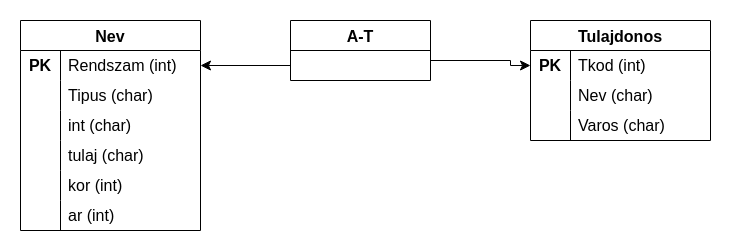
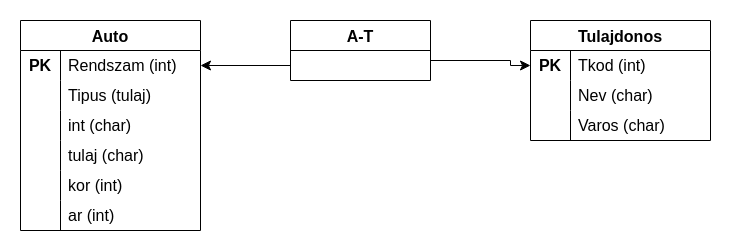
- <mxCell id="12" value="Nev" style="shape=table;startSize=30;container=1;collapsible=0;childLayout=tableLayout;fixedRows=1;rowLines=0;fontStyle=1;strokeColor=default;fontSize=16;" parent="1" vertex="1"><mxGeometry x="20" y="20" width="180" height="210" as="geometry" /></mxCell>
+ <mxCell id="12" value="Auto" style="shape=table;startSize=30;container=1;collapsible=0;childLayout=tableLayout;fixedRows=1;rowLines=0;fontStyle=1;strokeColor=default;fontSize=16;" parent="1" vertex="1"><mxGeometry x="20" y="20" width="180" height="210" as="geometry" /></mxCell>
- <mxCell id="18" value="Tipus (char)" style="shape=partialRectangle;html=1;whiteSpace=wrap;connectable=0;fillColor=none;top=0;left=0;bottom=0;right=0;align=left;spacingLeft=6;overflow=hidden;strokeColor=inherit;fontSize=16;" parent="16" vertex="1"><mxGeometry x="40" width="140" height="30" as="geometry"><mxRectangle width="140" height="30" as="alternateBounds" /></mxGeometry></mxCell>
+ <mxCell id="18" value="Tipus (tulaj)" style="shape=partialRectangle;html=1;whiteSpace=wrap;connectable=0;fillColor=none;top=0;left=0;bottom=0;right=0;align=left;spacingLeft=6;overflow=hidden;strokeColor=inherit;fontSize=16;" parent="16" vertex="1"><mxGeometry x="40" width="140" height="30" as="geometry"><mxRectangle width="140" height="30" as="alternateBounds" /></mxGeometry></mxCell>
